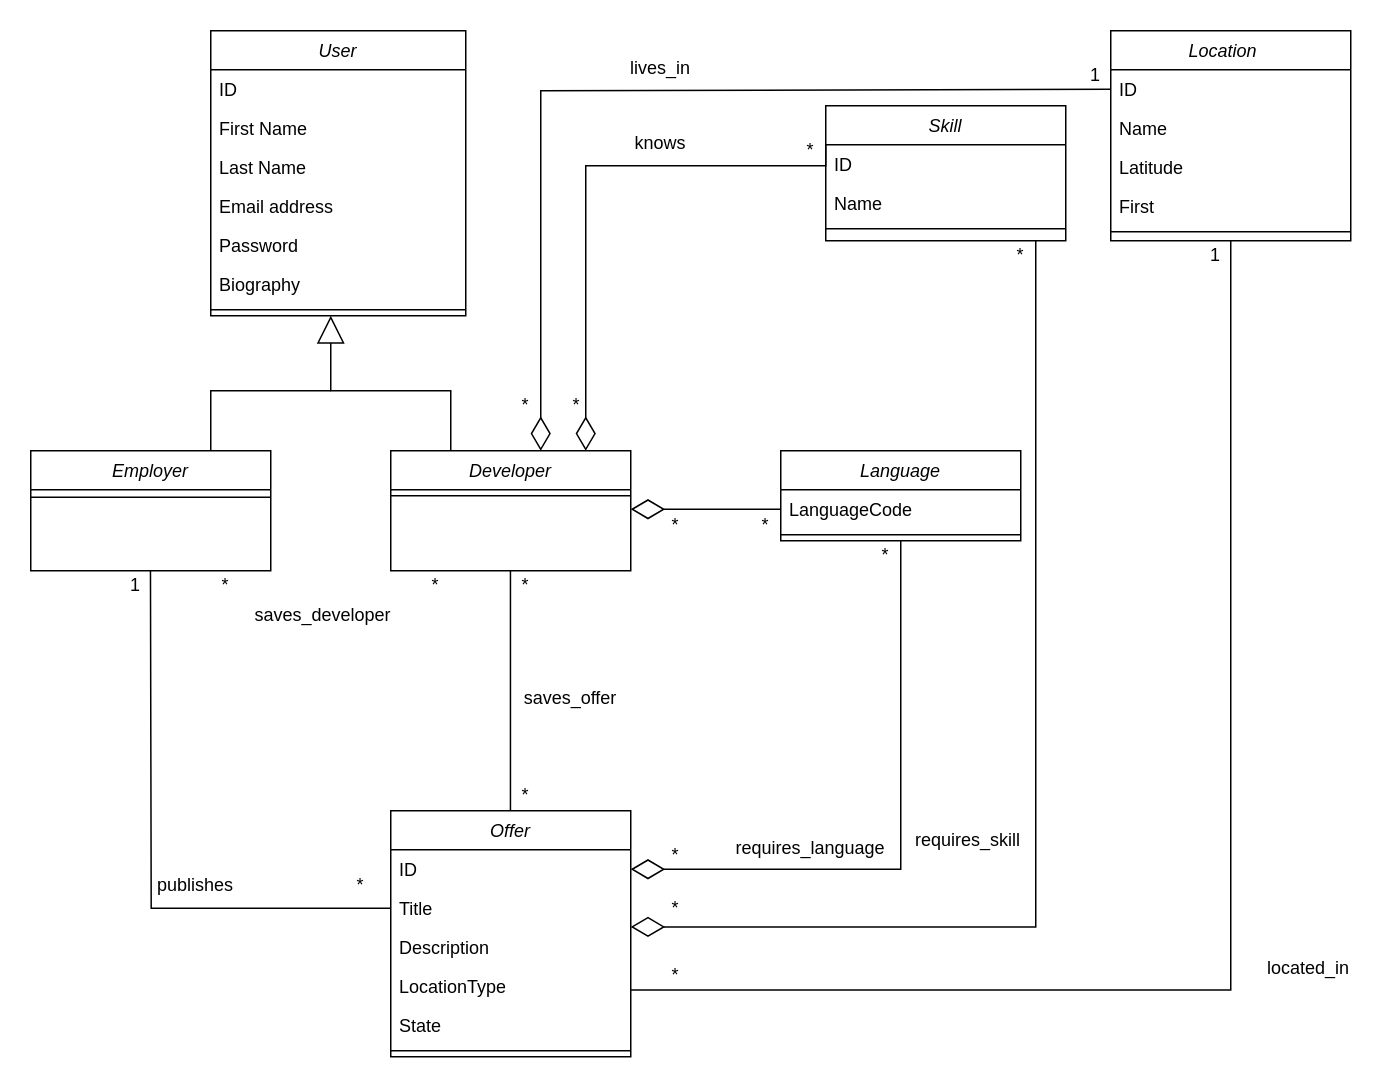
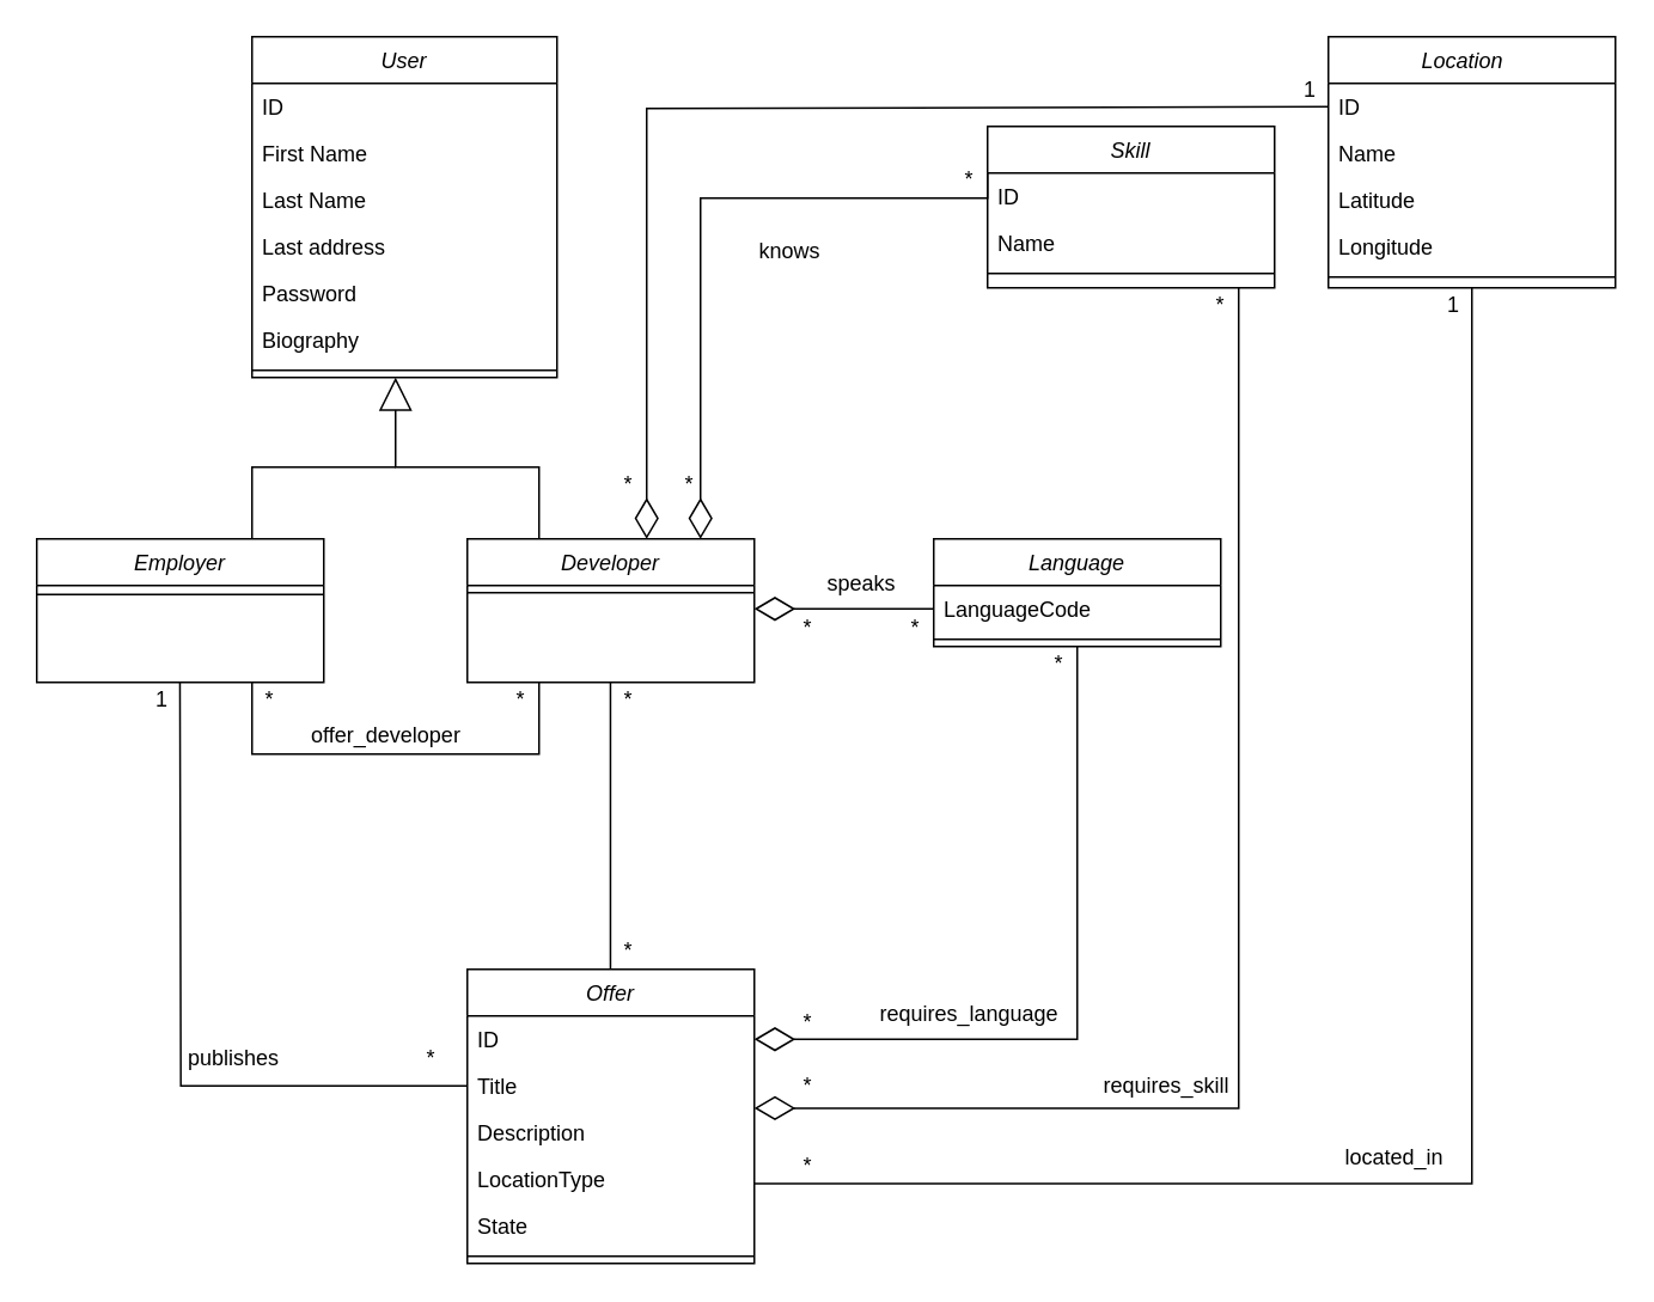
- <mxCell id="51" value="lives_in" style="text;html=1;strokeColor=none;fillColor=none;align=center;verticalAlign=middle;whiteSpace=wrap;rounded=0;" vertex="1" parent="1"><mxGeometry x="410" y="30" width="60" height="30" as="geometry" /></mxCell>
- <mxCell id="71" value="knows" style="text;html=1;strokeColor=none;fillColor=none;align=center;verticalAlign=middle;whiteSpace=wrap;rounded=0;" vertex="1" parent="1"><mxGeometry x="410" y="80" width="60" height="30" as="geometry" /></mxCell>
+ <mxCell id="71" value="knows" style="text;html=1;strokeColor=none;fillColor=none;align=center;verticalAlign=middle;whiteSpace=wrap;rounded=0;" vertex="1" parent="1"><mxGeometry x="410" y="125" width="60" height="30" as="geometry" /></mxCell>
- <mxCell id="10" value="First" style="text;align=left;verticalAlign=top;spacingLeft=4;spacingRight=4;overflow=hidden;rotatable=0;points=[[0,0.5],[1,0.5]];portConstraint=eastwest;rounded=0;shadow=0;html=0;" parent="6" vertex="1"><mxGeometry y="104" width="160" height="26" as="geometry" /></mxCell>
+ <mxCell id="10" value="Longitude" style="text;align=left;verticalAlign=top;spacingLeft=4;spacingRight=4;overflow=hidden;rotatable=0;points=[[0,0.5],[1,0.5]];portConstraint=eastwest;rounded=0;shadow=0;html=0;" parent="6" vertex="1"><mxGeometry y="104" width="160" height="26" as="geometry" /></mxCell>
- <mxCell id="20" value="Email address" style="text;strokeColor=none;fillColor=none;align=left;verticalAlign=top;spacingLeft=4;spacingRight=4;overflow=hidden;rotatable=0;points=[[0,0.5],[1,0.5]];portConstraint=eastwest;whiteSpace=wrap;html=1;" vertex="1" parent="16"><mxGeometry y="104" width="170" height="26" as="geometry" /></mxCell>
+ <mxCell id="20" value="Last address" style="text;strokeColor=none;fillColor=none;align=left;verticalAlign=top;spacingLeft=4;spacingRight=4;overflow=hidden;rotatable=0;points=[[0,0.5],[1,0.5]];portConstraint=eastwest;whiteSpace=wrap;html=1;" vertex="1" parent="16"><mxGeometry y="104" width="170" height="26" as="geometry" /></mxCell>
+ <mxCell id="52" value="speaks" style="text;html=1;strokeColor=none;fillColor=none;align=center;verticalAlign=middle;whiteSpace=wrap;rounded=0;" vertex="1" parent="1"><mxGeometry x="450" y="310" width="60" height="30" as="geometry" /></mxCell>
- <mxCell id="65" value="saves_developer" style="text;html=1;strokeColor=none;fillColor=none;align=center;verticalAlign=middle;whiteSpace=wrap;rounded=0;" vertex="1" parent="1"><mxGeometry x="190" y="400" width="50" height="20" as="geometry" /></mxCell>
+ <mxCell id="65" value="offer_developer" style="text;html=1;strokeColor=none;fillColor=none;align=center;verticalAlign=middle;whiteSpace=wrap;rounded=0;" vertex="1" parent="1"><mxGeometry x="190" y="400" width="50" height="20" as="geometry" /></mxCell>
+ <mxCell id="13" style="edgeStyle=orthogonalEdgeStyle;rounded=0;orthogonalLoop=1;jettySize=auto;html=1;entryX=0.25;entryY=1;entryDx=0;entryDy=0;endArrow=none;endFill=0;exitX=0.75;exitY=1;exitDx=0;exitDy=0;" edge="1" parent="1" source="14" target="3"><mxGeometry relative="1" as="geometry"><mxPoint x="140" y="420" as="sourcePoint" /><mxPoint x="300" y="420" as="targetPoint" /><Array as="points"><mxPoint x="140" y="420" /><mxPoint x="300" y="420" /></Array></mxGeometry></mxCell>
- <mxCell id="68" value="saves_offer" style="text;html=1;strokeColor=none;fillColor=none;align=center;verticalAlign=middle;whiteSpace=wrap;rounded=0;" vertex="1" parent="1"><mxGeometry x="350" y="450" width="60" height="30" as="geometry" /></mxCell>
- <mxCell id="54" value="requires_skill" style="text;html=1;strokeColor=none;fillColor=none;align=center;verticalAlign=middle;whiteSpace=wrap;rounded=0;" vertex="1" parent="1"><mxGeometry x="615" y="545" width="60" height="30" as="geometry" /></mxCell>
+ <mxCell id="54" value="requires_skill" style="text;html=1;strokeColor=none;fillColor=none;align=center;verticalAlign=middle;whiteSpace=wrap;rounded=0;" vertex="1" parent="1"><mxGeometry x="620" y="590" width="60" height="30" as="geometry" /></mxCell>
- <mxCell id="50" value="located_in" style="text;html=1;strokeColor=none;fillColor=none;align=center;verticalAlign=middle;whiteSpace=wrap;rounded=0;" vertex="1" parent="1"><mxGeometry x="842" y="630" width="60" height="30" as="geometry" /></mxCell>
+ <mxCell id="50" value="located_in" style="text;html=1;strokeColor=none;fillColor=none;align=center;verticalAlign=middle;whiteSpace=wrap;rounded=0;" vertex="1" parent="1"><mxGeometry x="747" y="630" width="60" height="30" as="geometry" /></mxCell>
